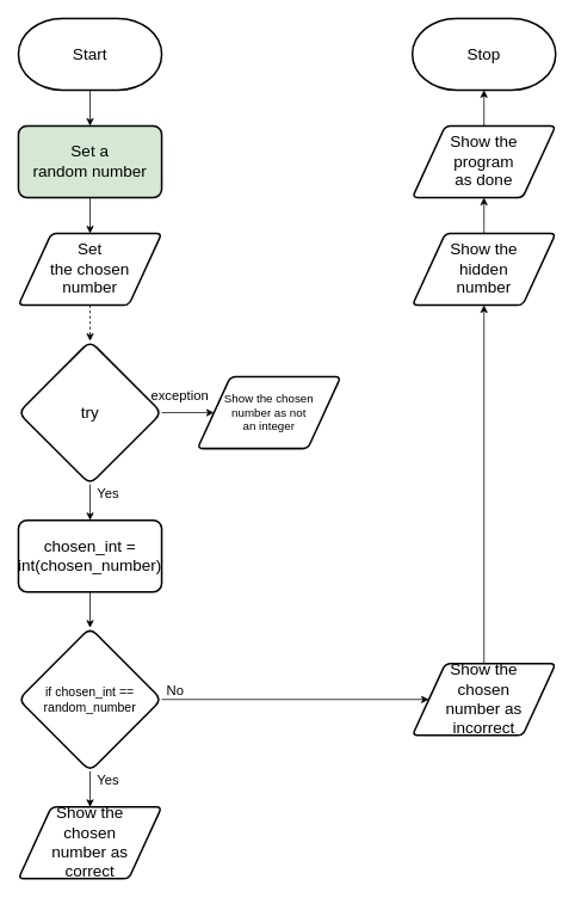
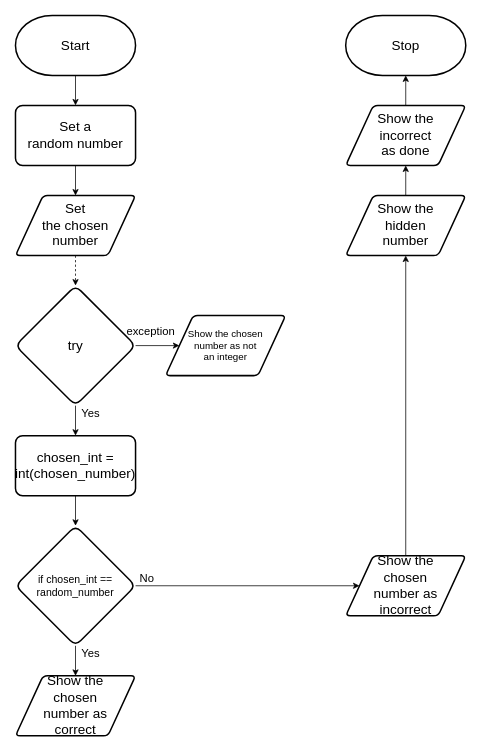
- <mxCell id="20" value="&lt;span&gt;Set&amp;nbsp;&lt;/span&gt;&lt;span&gt;a random&amp;nbsp;&lt;/span&gt;&lt;span&gt;number&lt;/span&gt;" style="whiteSpace=wrap;html=1;fontSize=18;strokeWidth=2;rounded=1;arcSize=12;fillColor=#d5e8d4;" parent="1" vertex="1"><mxGeometry y="140" width="160" height="80" as="geometry" x="20" /></mxCell>
+ <mxCell id="20" value="&lt;span&gt;Set&amp;nbsp;&lt;/span&gt;&lt;span&gt;a random&amp;nbsp;&lt;/span&gt;&lt;span&gt;number&lt;/span&gt;" style="whiteSpace=wrap;html=1;fontSize=18;strokeWidth=2;rounded=1;arcSize=12;" parent="1" vertex="1"><mxGeometry y="140" width="160" height="80" as="geometry" x="20" /></mxCell>
- <mxCell id="8" value="Show the &lt;br&gt;program &lt;br&gt;as done" style="shape=parallelogram;html=1;strokeWidth=2;perimeter=parallelogramPerimeter;whiteSpace=wrap;rounded=1;arcSize=12;size=0.23;fontSize=18;" parent="1" vertex="1"><mxGeometry x="460" y="140" width="160" height="80" as="geometry" /></mxCell>
+ <mxCell id="8" value="Show the &lt;br&gt;incorrect &lt;br&gt;as done" style="shape=parallelogram;html=1;strokeWidth=2;perimeter=parallelogramPerimeter;whiteSpace=wrap;rounded=1;arcSize=12;size=0.23;fontSize=18;" parent="1" vertex="1"><mxGeometry x="460" y="140" width="160" height="80" as="geometry" /></mxCell>
